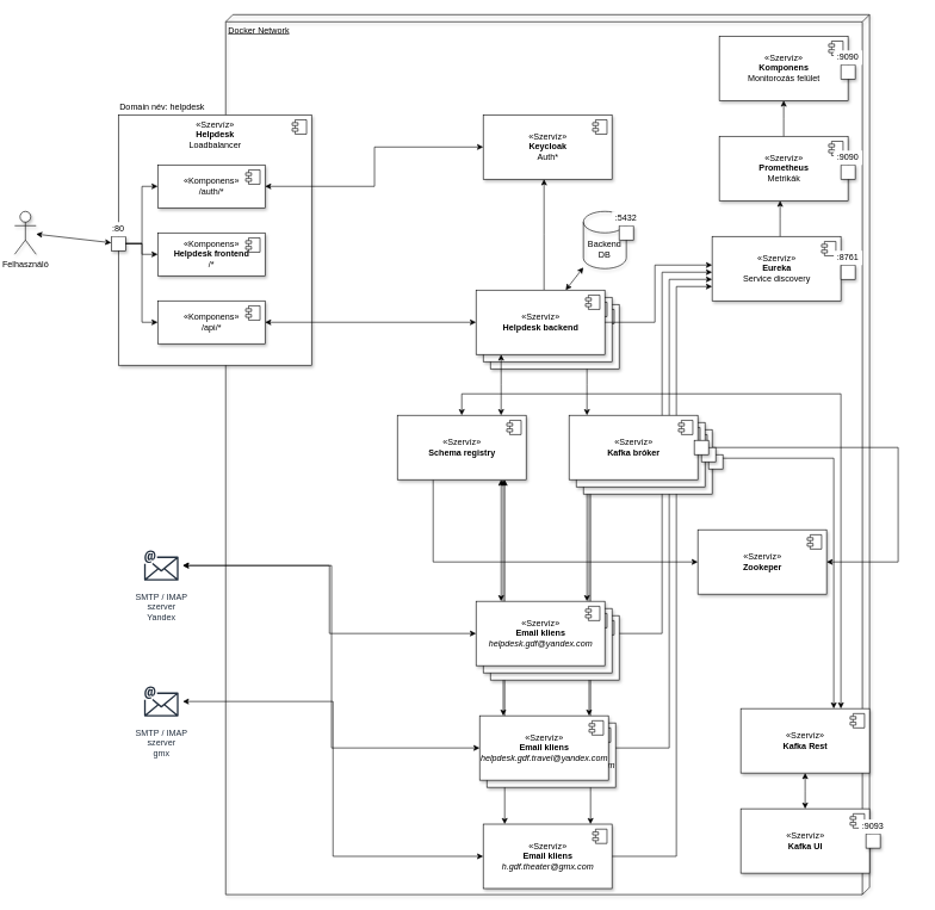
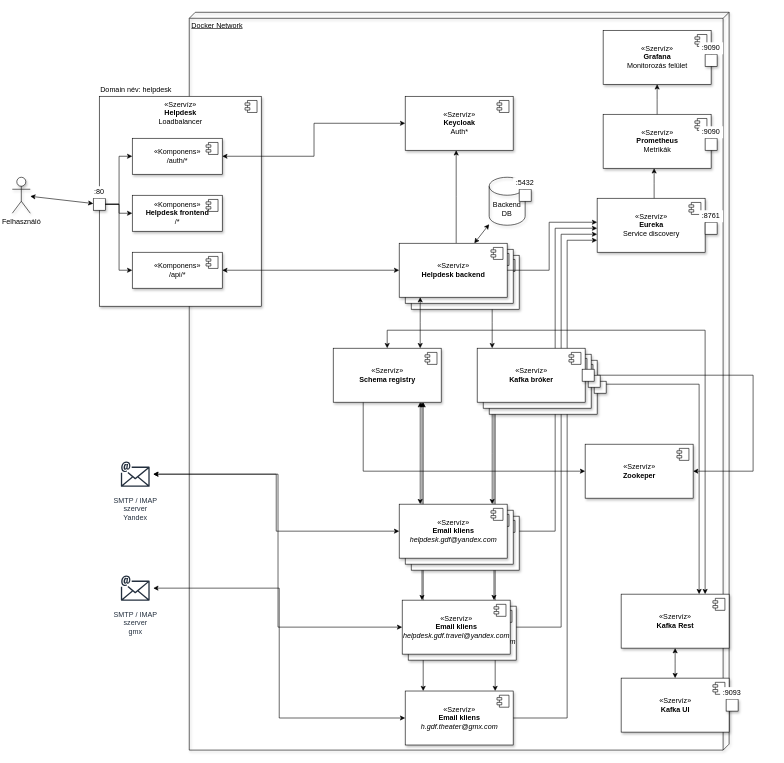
- <mxCell id="59" value="«Szervíz»&lt;br&gt;&lt;b&gt;Komponens&lt;br&gt;&lt;/b&gt;Monitorozás felület" style="html=1;dropTarget=0;shadow=1;" vertex="1" parent="58"><mxGeometry width="180" height="90" as="geometry" /></mxCell>
+ <mxCell id="59" value="«Szervíz»&lt;br&gt;&lt;b&gt;Grafana&lt;br&gt;&lt;/b&gt;Monitorozás felület" style="html=1;dropTarget=0;shadow=1;" vertex="1" parent="58"><mxGeometry width="180" height="90" as="geometry" /></mxCell>
